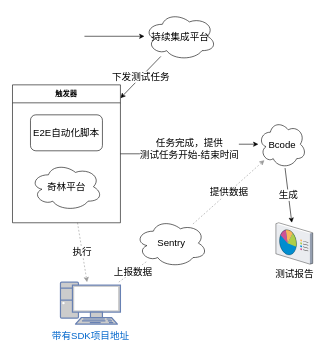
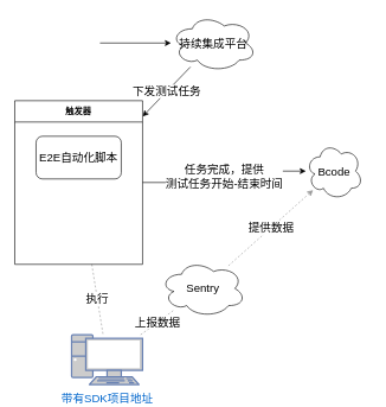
- <mxCell id="18" value="奇林平台" style="ellipse;shape=cloud;whiteSpace=wrap;html=1;fontSize=16;" parent="16" vertex="1"><mxGeometry x="30" y="130" width="120" height="80" as="geometry" /></mxCell>
- <mxCell id="13" value="生成" style="rounded=0;orthogonalLoop=1;jettySize=auto;html=1;fontSize=16;" parent="1" source="14" target="15" edge="1"><mxGeometry relative="1" as="geometry" /></mxCell>
- <mxCell id="15" value="测试报告" style="verticalLabelPosition=bottom;sketch=0;aspect=fixed;html=1;verticalAlign=top;strokeColor=none;align=center;outlineConnect=0;shape=mxgraph.citrix.reporting;fontSize=16;" parent="1" vertex="1"><mxGeometry x="459.25" y="371" width="61.5" height="69" as="geometry" /></mxCell>
- <mxCell id="2" value="执行" style="rounded=0;orthogonalLoop=1;jettySize=auto;html=1;fontSize=16;dashed=1;strokeColor=#999999;" parent="1" source="16" target="8" edge="1"><mxGeometry relative="1" as="geometry"><mxPoint x="90.909" y="330" as="sourcePoint" /></mxGeometry></mxCell>
+ <mxCell id="2" value="执行" style="rounded=0;orthogonalLoop=1;jettySize=auto;html=1;fontSize=16;dashed=1;strokeColor=#999999;endArrow=none;" parent="1" source="16" target="8" edge="1"><mxGeometry relative="1" as="geometry"><mxPoint x="90.909" y="330" as="sourcePoint" /></mxGeometry></mxCell>
